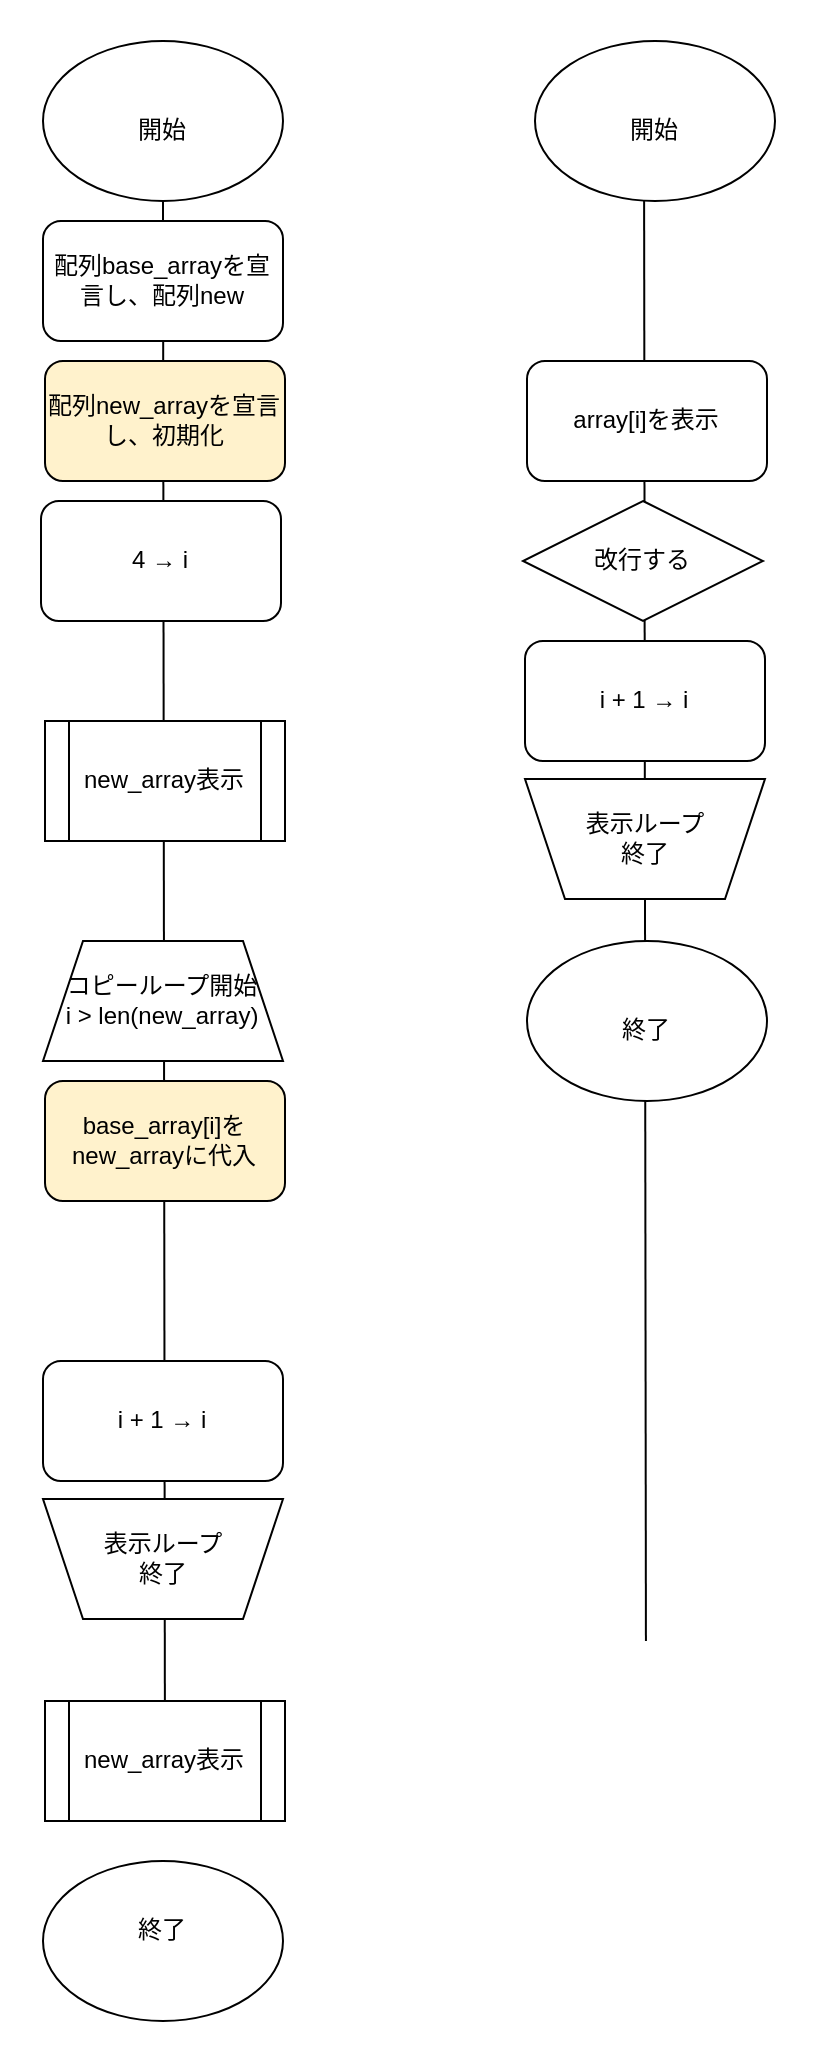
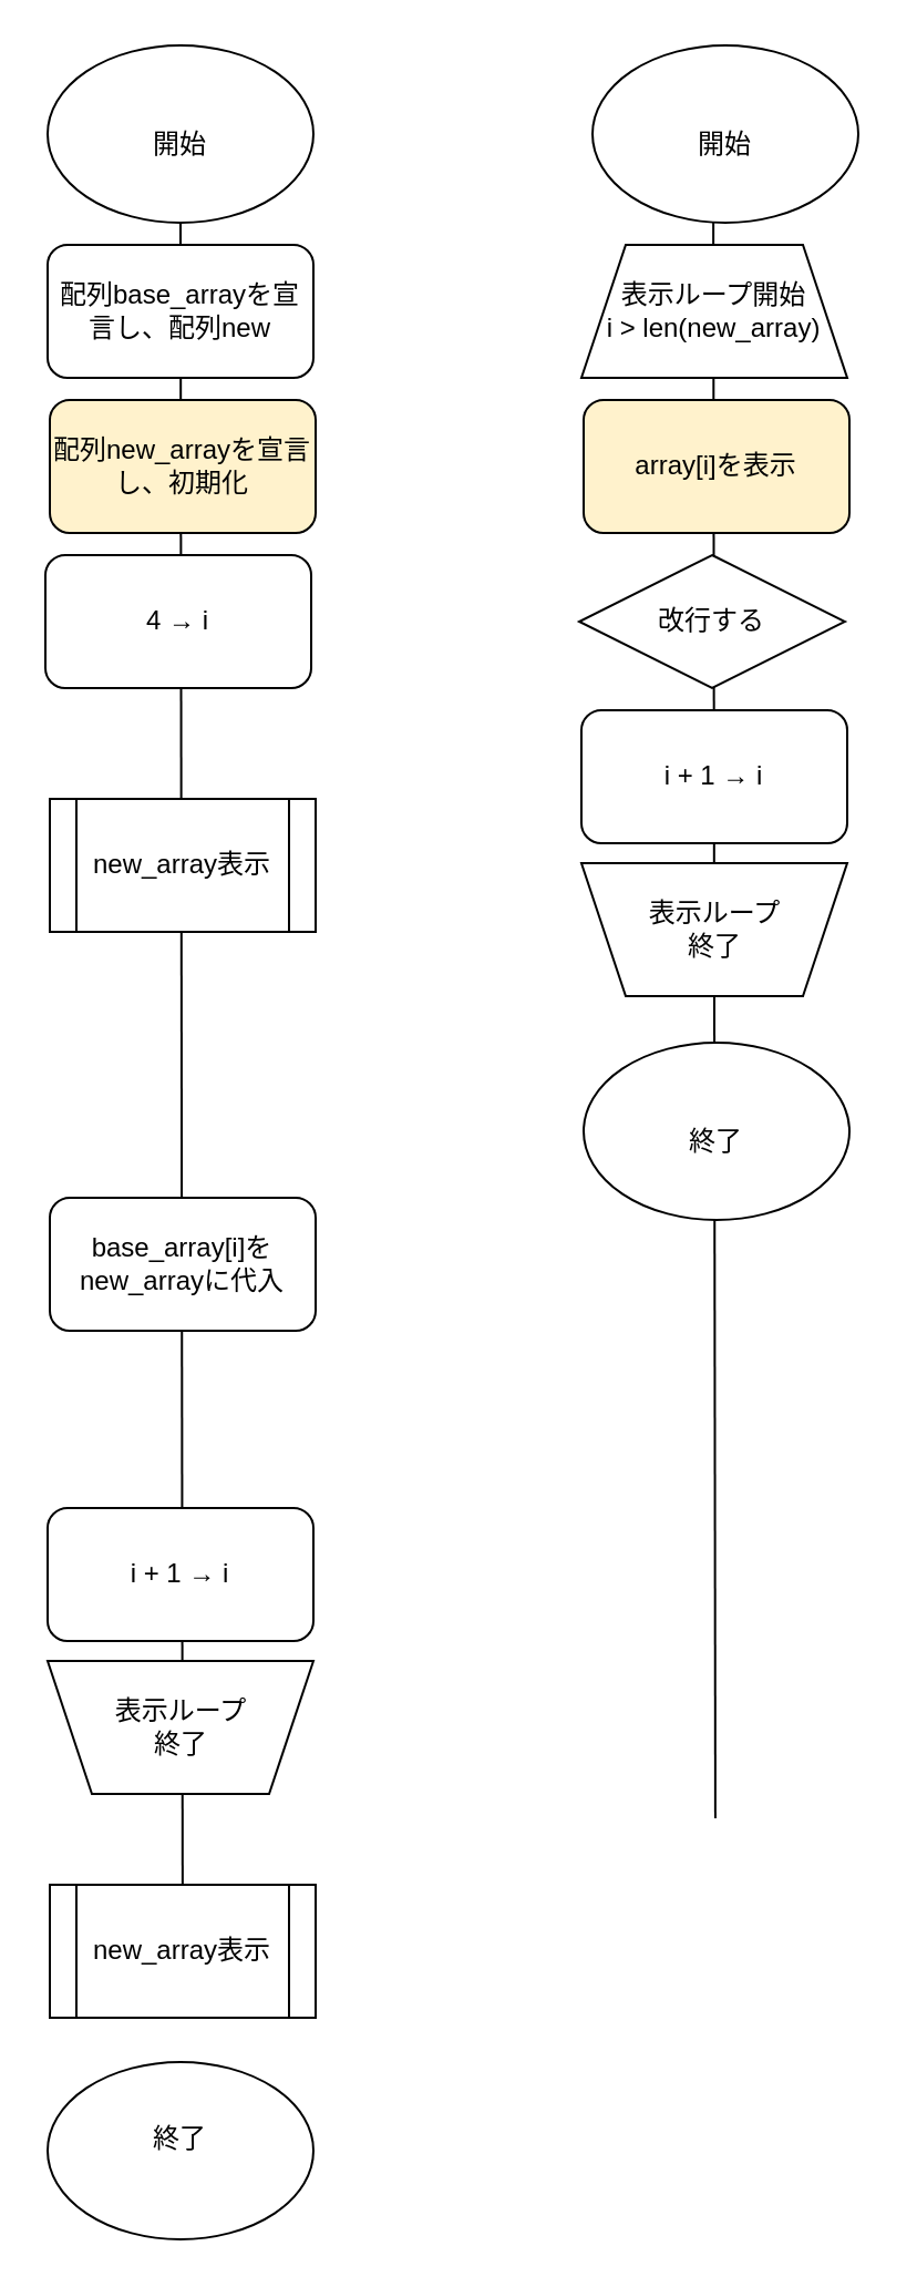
+ <mxCell id="20" value="表示ループ開始&lt;div&gt;i &amp;gt; len(new_array)&lt;/div&gt;" style="shape=trapezoid;perimeter=trapezoidPerimeter;whiteSpace=wrap;html=1;fixedSize=1;" vertex="1" parent="1"><mxGeometry x="262" y="110" width="120" height="60" as="geometry" /></mxCell>
- <mxCell id="22" value="array[i]を表示" style="rounded=1;whiteSpace=wrap;html=1;" vertex="1" parent="1"><mxGeometry x="263" y="180" width="120" height="60" as="geometry" /></mxCell>
+ <mxCell id="22" value="array[i]を表示" style="rounded=1;whiteSpace=wrap;html=1;fillColor=#fff2cc;" vertex="1" parent="1"><mxGeometry x="263" y="180" width="120" height="60" as="geometry" /></mxCell>
- <mxCell id="7" value="コピーループ開始&lt;div&gt;i &amp;gt; len(new_array)&lt;/div&gt;" style="shape=trapezoid;perimeter=trapezoidPerimeter;whiteSpace=wrap;html=1;fixedSize=1;" parent="1" vertex="1"><mxGeometry x="21" y="470" width="120" height="60" as="geometry" /></mxCell>
- <mxCell id="15" value="base_array[i]を&lt;div&gt;new_arrayに代入&lt;/div&gt;" style="rounded=1;whiteSpace=wrap;html=1;fillColor=#fff2cc;" parent="1" vertex="1"><mxGeometry x="22" y="540" width="120" height="60" as="geometry" /></mxCell>
+ <mxCell id="15" value="base_array[i]を&lt;div&gt;new_arrayに代入&lt;/div&gt;" style="rounded=1;whiteSpace=wrap;html=1;" parent="1" vertex="1"><mxGeometry x="22" y="540" width="120" height="60" as="geometry" /></mxCell>
